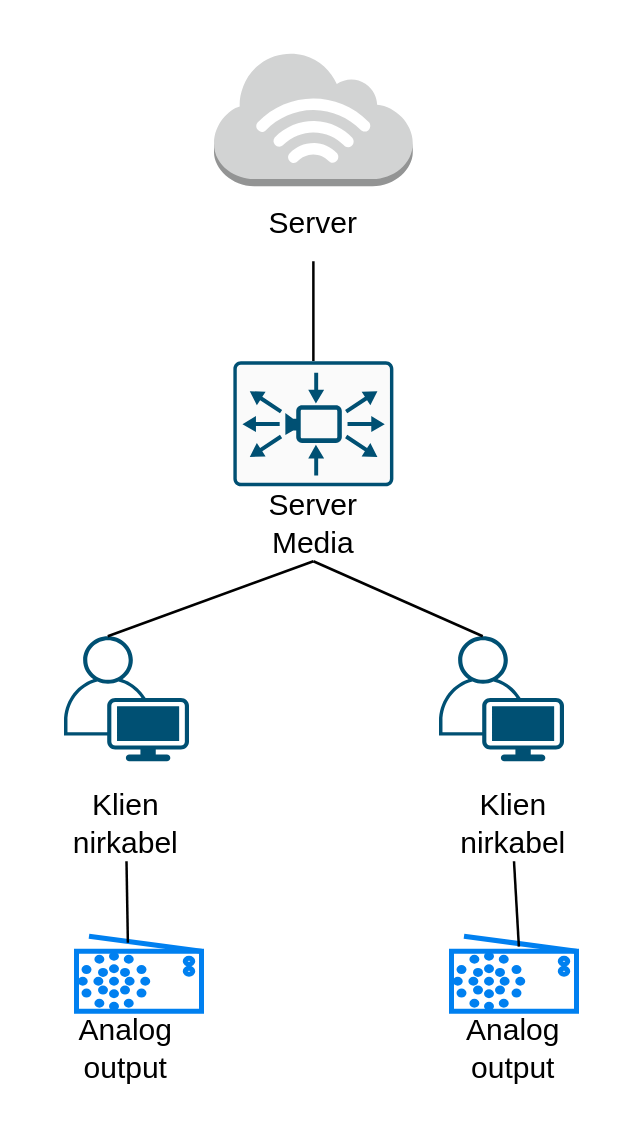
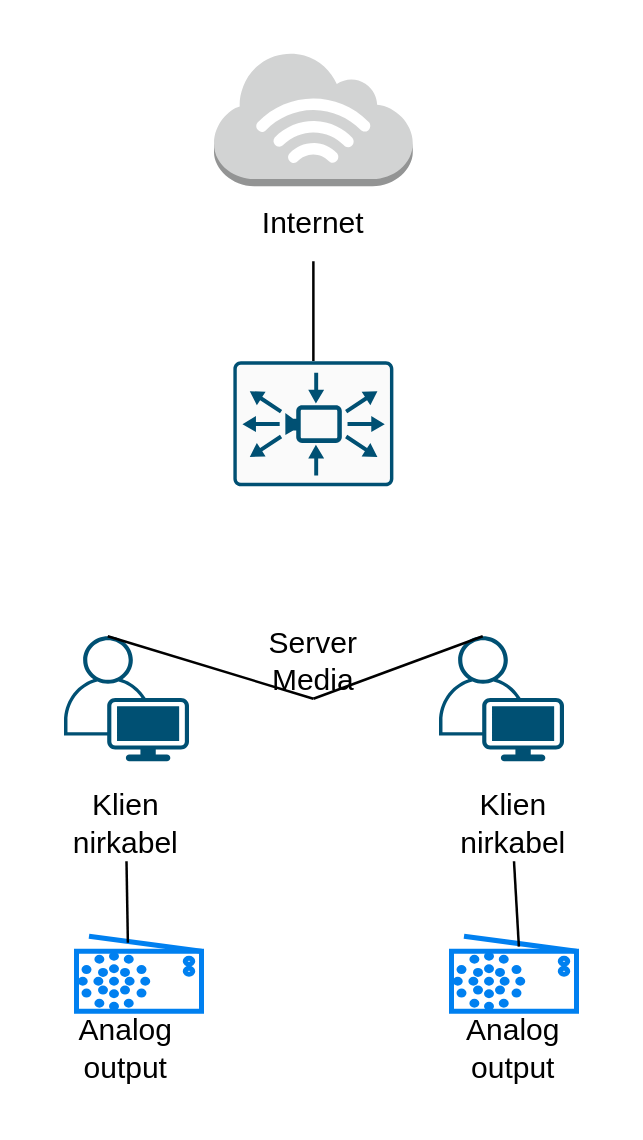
- <mxCell id="3" value="Server" style="text;html=1;align=center;verticalAlign=middle;whiteSpace=wrap;rounded=0;" vertex="1" parent="1"><mxGeometry x="94.75" y="74" width="60" height="30" as="geometry" /></mxCell>
+ <mxCell id="3" value="Internet" style="text;html=1;align=center;verticalAlign=middle;whiteSpace=wrap;rounded=0;" vertex="1" parent="1"><mxGeometry x="94.75" y="74" width="60" height="30" as="geometry" /></mxCell>
- <mxCell id="6" value="Server Media" style="text;html=1;align=center;verticalAlign=middle;whiteSpace=wrap;rounded=0;" vertex="1" parent="1"><mxGeometry x="94.75" y="194" width="60" height="30" as="geometry" /></mxCell>
+ <mxCell id="6" value="Server Media" style="text;html=1;align=center;verticalAlign=middle;whiteSpace=wrap;rounded=0;" vertex="1" parent="1"><mxGeometry x="94.75" y="249" width="60" height="30" as="geometry" /></mxCell>
